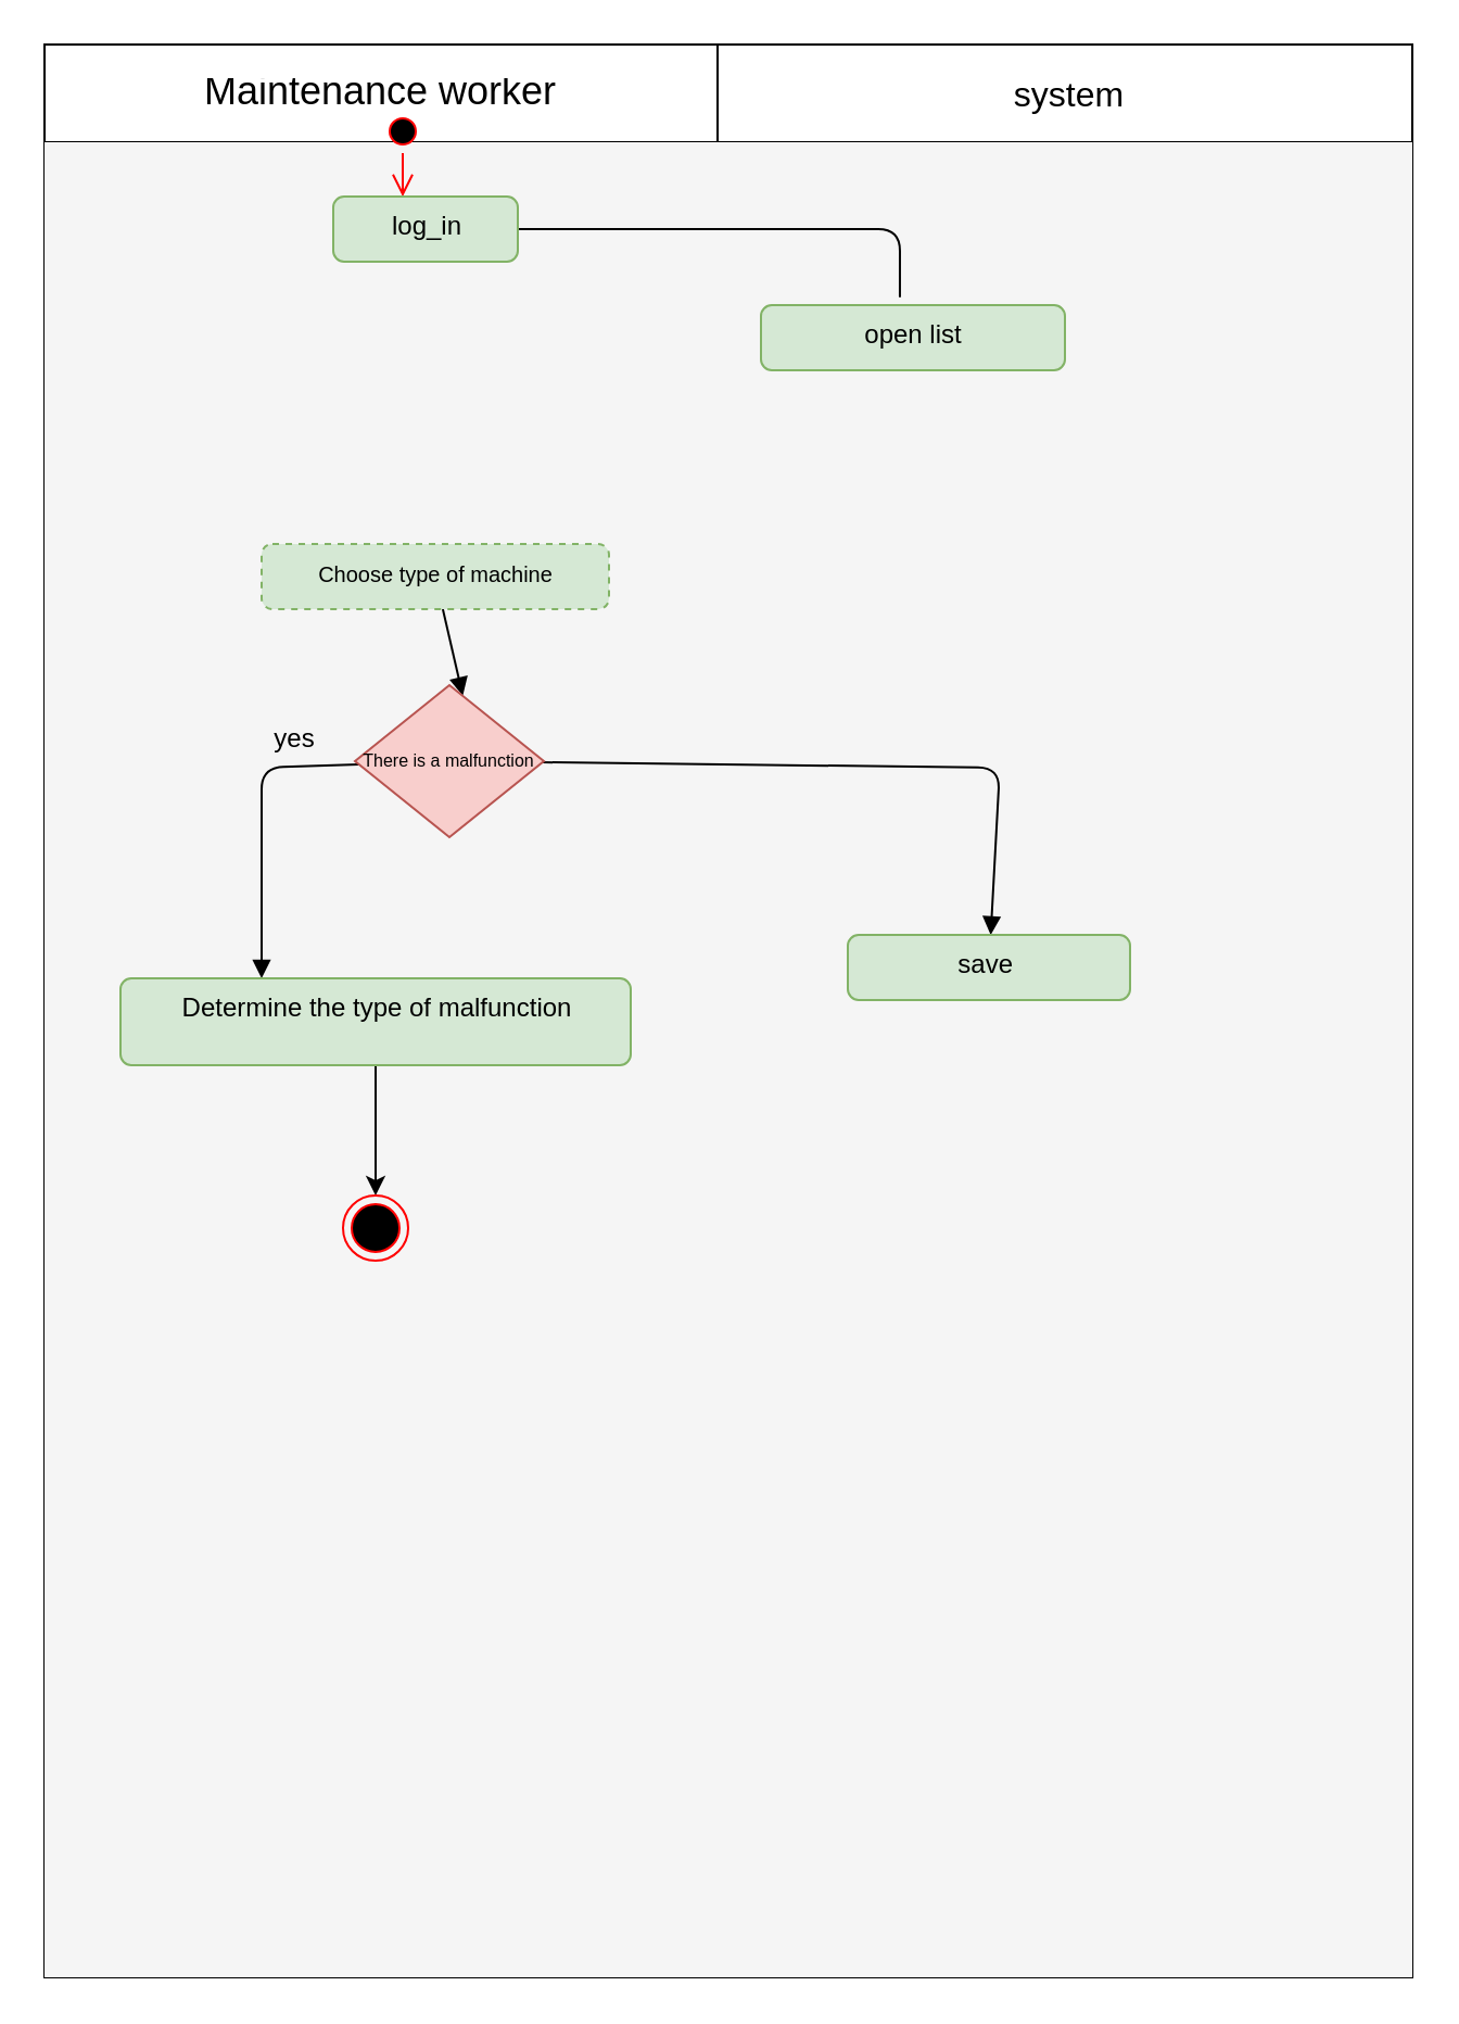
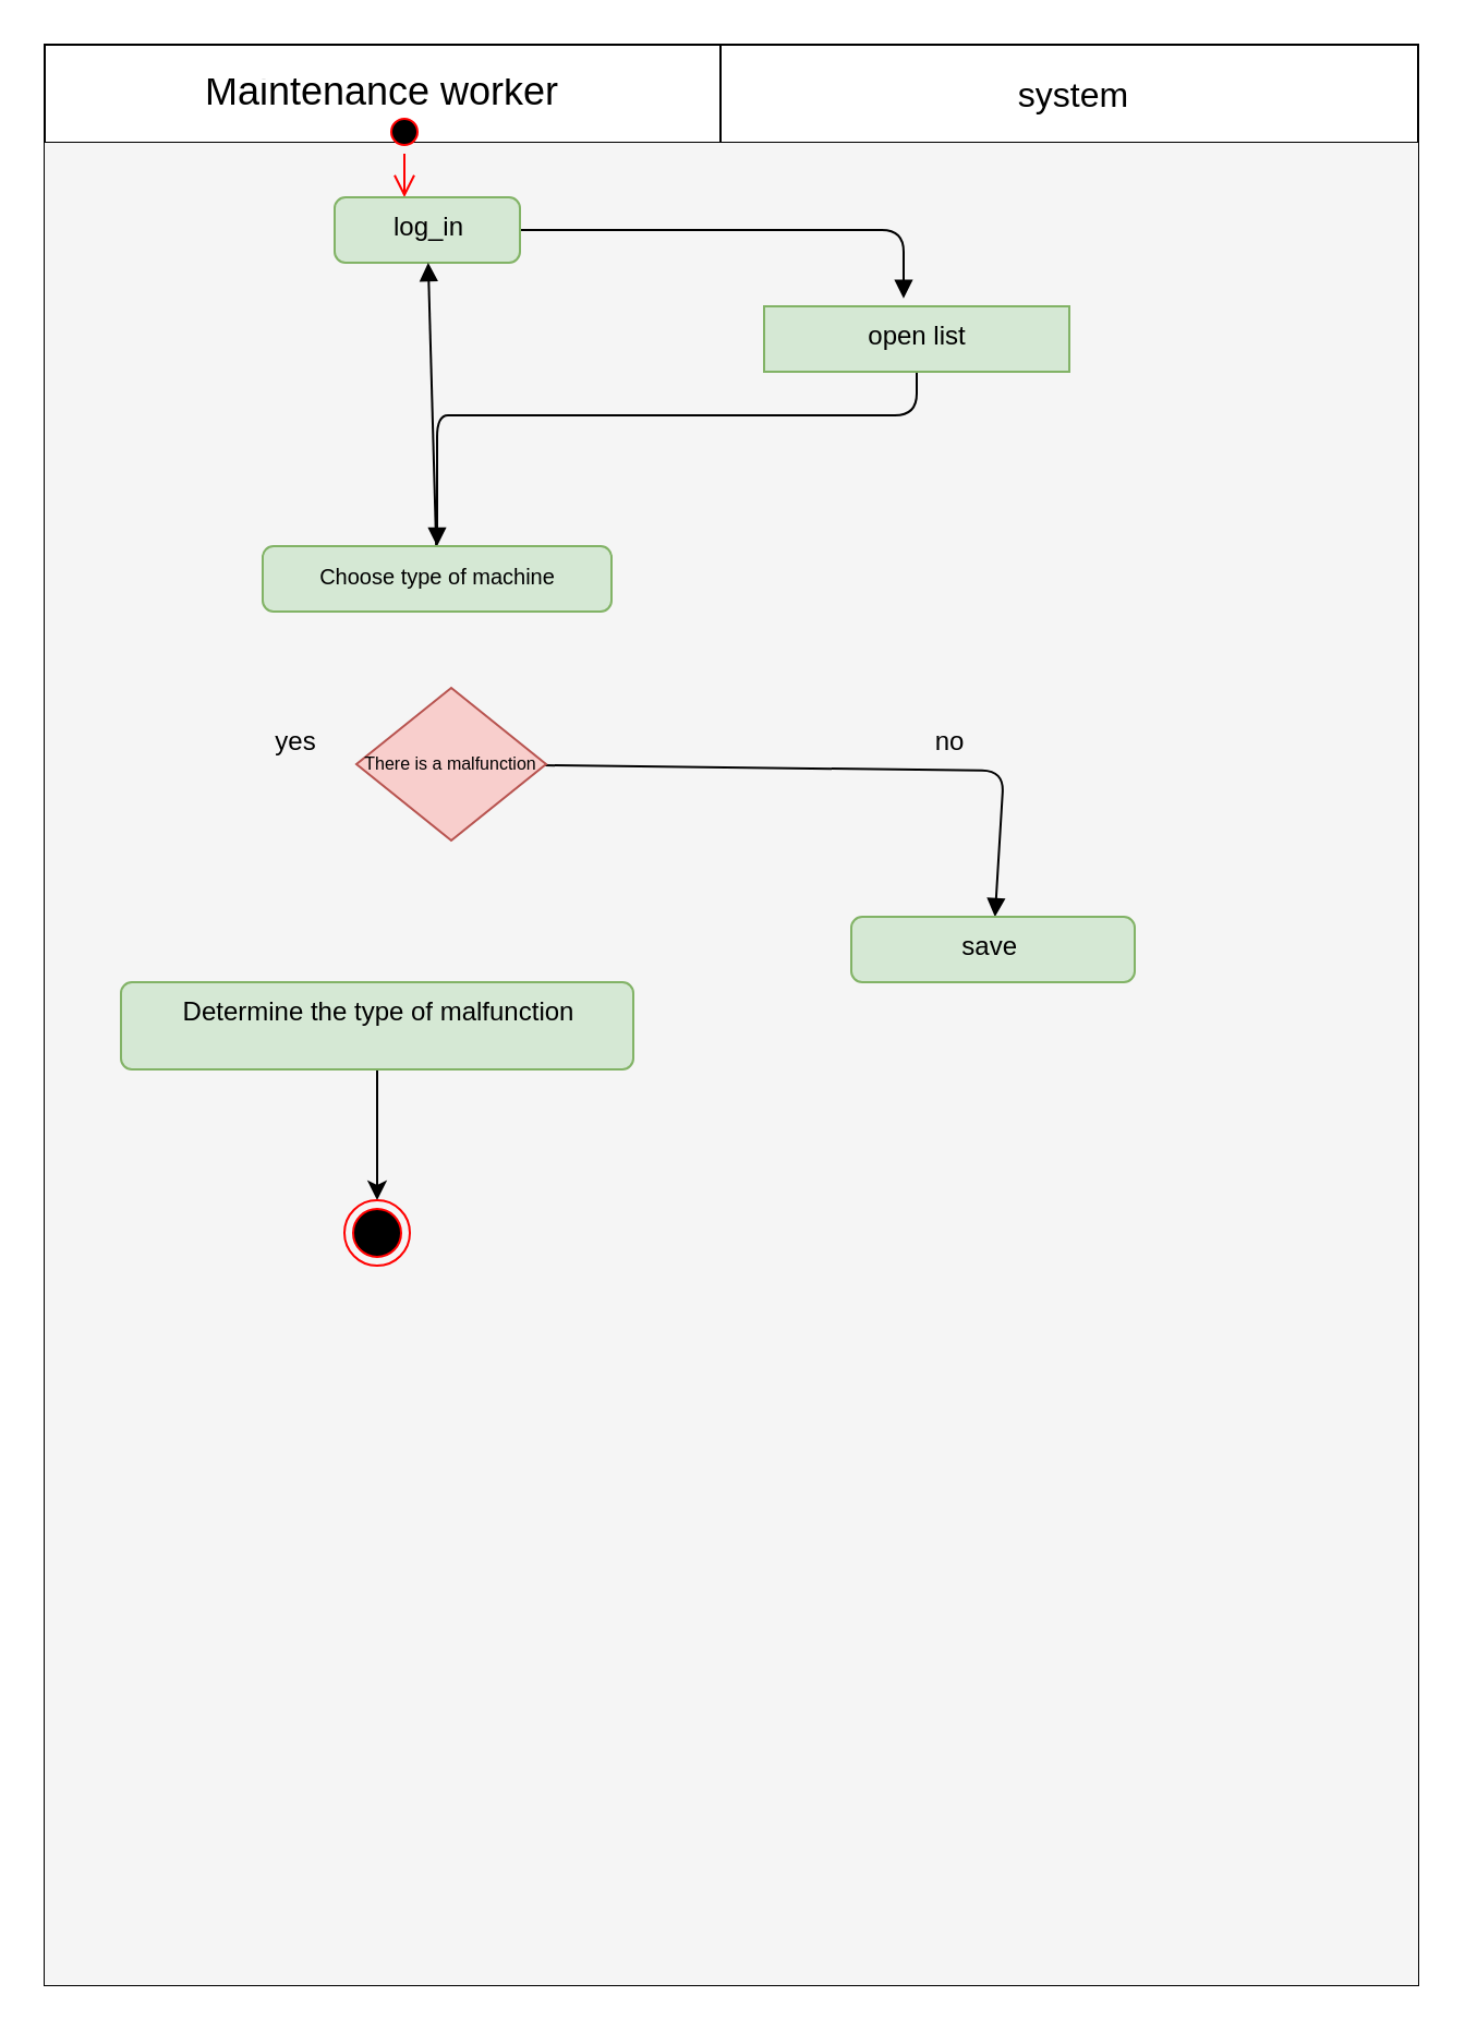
- <mxCell id="11" style="edgeStyle=none;orthogonalLoop=1;jettySize=auto;html=1;entryX=0.457;entryY=-0.122;entryDx=0;entryDy=0;entryPerimeter=0;endArrow=none;" edge="1" parent="1" source="12" target="14"><mxGeometry relative="1" as="geometry"><Array as="points"><mxPoint x="414" y="105" /></Array></mxGeometry></mxCell>
+ <mxCell id="11" style="edgeStyle=none;orthogonalLoop=1;jettySize=auto;html=1;entryX=0.457;entryY=-0.122;entryDx=0;entryDy=0;entryPerimeter=0;endArrow=block;" edge="1" parent="1" source="12" target="14"><mxGeometry relative="1" as="geometry"><Array as="points"><mxPoint x="414" y="105" /></Array></mxGeometry></mxCell>
- <mxCell id="14" value="open list" style="html=1;align=center;verticalAlign=top;rounded=1;absoluteArcSize=1;arcSize=10;dashed=0;fillColor=#d5e8d4;strokeColor=#82b366;" vertex="1" parent="1"><mxGeometry x="350" y="140" width="140" height="30" as="geometry" /></mxCell>
+ <mxCell id="14" value="open list" style="html=1;align=center;verticalAlign=top;absoluteArcSize=1;arcSize=10;dashed=0;fillColor=#d5e8d4;strokeColor=#82b366;rounded=0;" vertex="1" parent="1"><mxGeometry x="350" y="140" width="140" height="30" as="geometry" /></mxCell>
+ <mxCell id="13" style="edgeStyle=none;orthogonalLoop=1;jettySize=auto;html=1;entryX=0.5;entryY=0;entryDx=0;entryDy=0;endArrow=block;" edge="1" parent="1" source="14" target="16"><mxGeometry relative="1" as="geometry"><Array as="points"><mxPoint x="420" y="190" /><mxPoint x="390" y="190" /><mxPoint x="220" y="190" /><mxPoint x="200" y="190" /></Array></mxGeometry></mxCell>
- <mxCell id="16" value="&lt;font style=&quot;font-size: 10px&quot;&gt;Choose type of machine&lt;/font&gt;" style="html=1;align=center;verticalAlign=top;rounded=1;absoluteArcSize=1;arcSize=10;dashed=1;fillColor=#d5e8d4;strokeColor=#82b366;" vertex="1" parent="1"><mxGeometry x="120" y="250" width="160" height="30" as="geometry" /></mxCell>
+ <mxCell id="16" value="&lt;font style=&quot;font-size: 10px&quot;&gt;Choose type of machine&lt;/font&gt;" style="html=1;align=center;verticalAlign=top;rounded=1;absoluteArcSize=1;arcSize=10;dashed=0;fillColor=#d5e8d4;strokeColor=#82b366;" vertex="1" parent="1"><mxGeometry x="120" y="250" width="160" height="30" as="geometry" /></mxCell>
- <mxCell id="15" style="edgeStyle=none;orthogonalLoop=1;jettySize=auto;html=1;entryX=0.571;entryY=0.07;entryDx=0;entryDy=0;entryPerimeter=0;endArrow=block;" edge="1" parent="1" source="16" target="19"><mxGeometry relative="1" as="geometry" /></mxCell>
+ <mxCell id="15" style="edgeStyle=none;orthogonalLoop=1;jettySize=auto;html=1;endArrow=block;" edge="1" parent="1" source="16" target="12"><mxGeometry relative="1" as="geometry" /></mxCell>
+ <mxCell id="24" value="no" style="text;html=1;align=center;verticalAlign=middle;resizable=0;points=[];autosize=1;" vertex="1" parent="1"><mxGeometry x="420" y="330" width="30" height="20" as="geometry" /></mxCell>
- <mxCell id="17" style="edgeStyle=none;orthogonalLoop=1;jettySize=auto;html=1;endArrow=block;" edge="1" parent="1" source="19" target="22"><mxGeometry relative="1" as="geometry"><Array as="points"><mxPoint x="120" y="353" /><mxPoint x="120" y="450" /></Array></mxGeometry></mxCell>
- <mxCell id="20" value="save&amp;nbsp;" style="html=1;align=center;verticalAlign=top;rounded=1;absoluteArcSize=1;arcSize=10;dashed=0;fillColor=#d5e8d4;strokeColor=#82b366;" vertex="1" parent="1"><mxGeometry x="390" y="430" width="130" height="30" as="geometry" /></mxCell>
+ <mxCell id="20" value="save&amp;nbsp;" style="html=1;align=center;verticalAlign=top;rounded=1;absoluteArcSize=1;arcSize=10;dashed=0;fillColor=#d5e8d4;strokeColor=#82b366;" vertex="1" parent="1"><mxGeometry x="390" y="420" width="130" height="30" as="geometry" /></mxCell>
